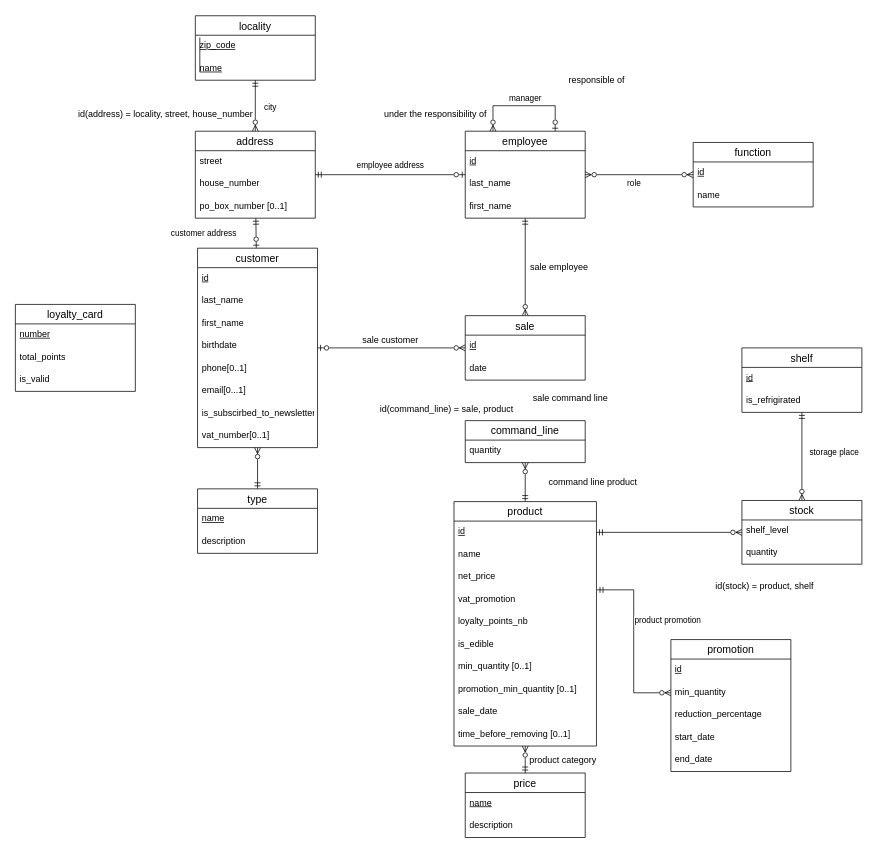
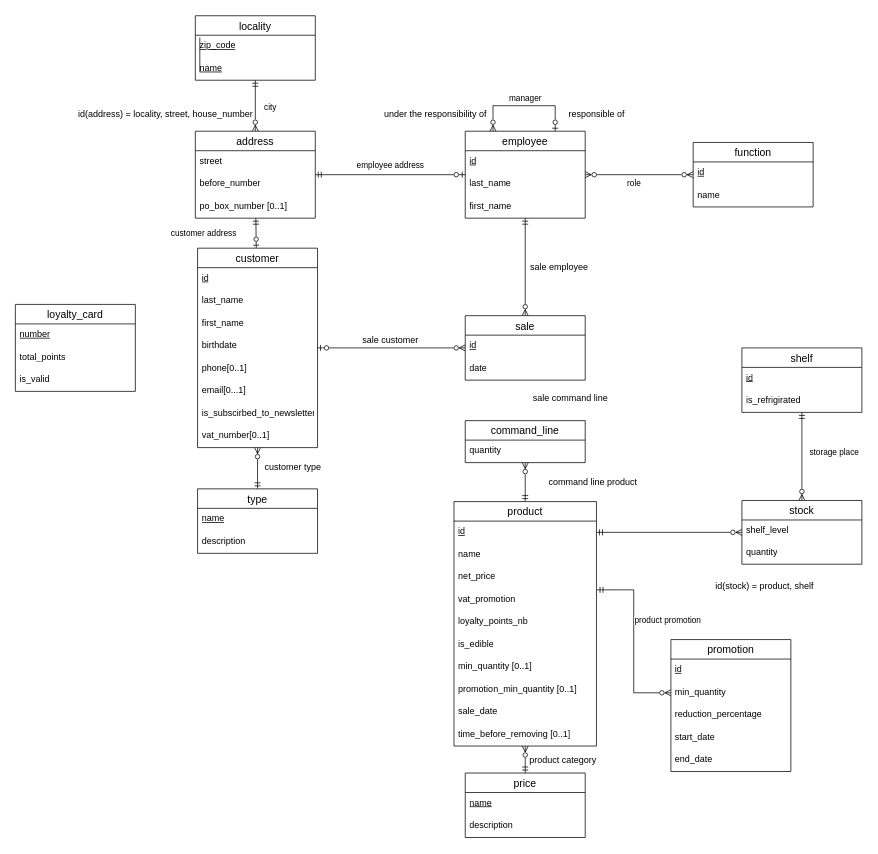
- <mxCell id="8" value="responsible of" style="text;html=1;align=center;verticalAlign=middle;resizable=0;points=[];autosize=1;strokeColor=none;fillColor=none;" parent="1" vertex="1"><mxGeometry x="745" y="91" width="100" height="30" as="geometry" /></mxCell>
+ <mxCell id="8" value="responsible of" style="text;html=1;align=center;verticalAlign=middle;resizable=0;points=[];autosize=1;strokeColor=none;fillColor=none;" parent="1" vertex="1"><mxGeometry x="745" y="136" width="100" height="30" as="geometry" /></mxCell>
- <mxCell id="13" value="house_number" style="text;strokeColor=none;fillColor=none;spacingLeft=4;spacingRight=4;overflow=hidden;rotatable=0;points=[[0,0.5],[1,0.5]];portConstraint=eastwest;fontSize=12;whiteSpace=wrap;html=1;" parent="11" vertex="1"><mxGeometry y="56" width="160" height="30" as="geometry" /></mxCell>
+ <mxCell id="13" value="before_number" style="text;strokeColor=none;fillColor=none;spacingLeft=4;spacingRight=4;overflow=hidden;rotatable=0;points=[[0,0.5],[1,0.5]];portConstraint=eastwest;fontSize=12;whiteSpace=wrap;html=1;" parent="11" vertex="1"><mxGeometry y="56" width="160" height="30" as="geometry" /></mxCell>
- <mxCell id="82" value="id(command_line) = sale, product" style="text;html=1;align=center;verticalAlign=middle;resizable=0;points=[];autosize=1;strokeColor=none;fillColor=none;" parent="1" vertex="1"><mxGeometry x="495" y="530" width="200" height="30" as="geometry" /></mxCell>
+ <mxCell id="83" value="customer type" style="text;html=1;align=center;verticalAlign=middle;resizable=0;points=[];autosize=1;strokeColor=none;fillColor=none;" parent="1" vertex="1"><mxGeometry x="340" y="608" width="100" height="30" as="geometry" /></mxCell>
